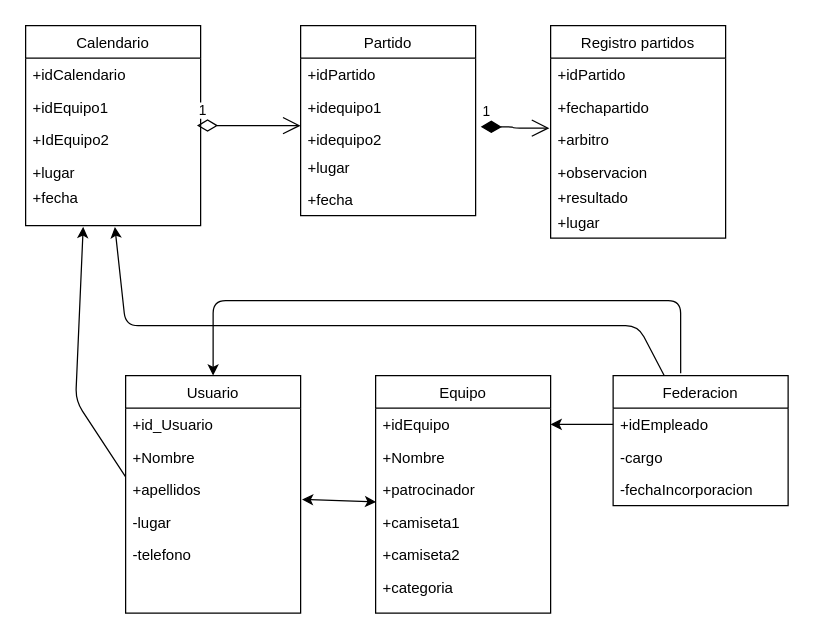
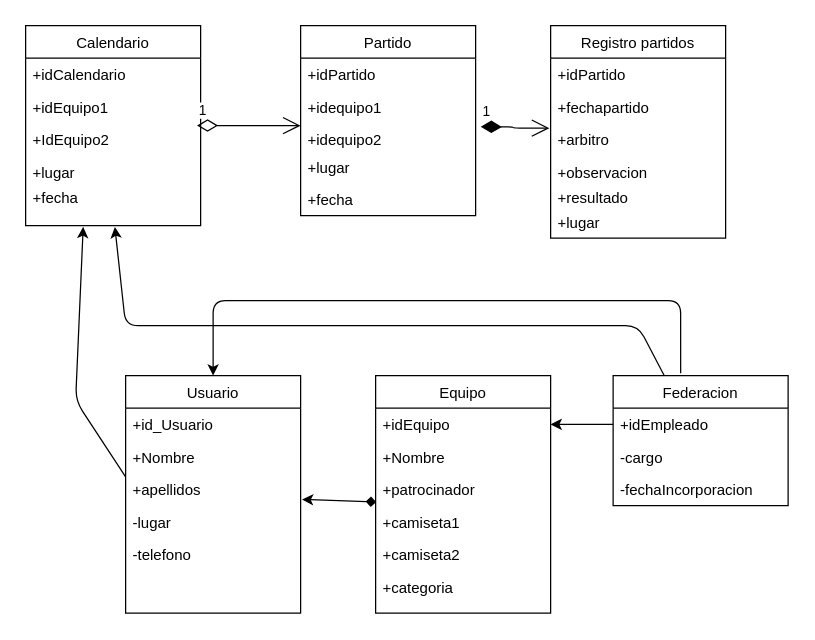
- <mxCell id="25" value="" style="endArrow=classic;startArrow=classic;html=1;entryX=0.003;entryY=0.206;entryDx=0;entryDy=0;entryPerimeter=0;exitX=1.008;exitY=0.188;exitDx=0;exitDy=0;exitPerimeter=0;" parent="1" source="5" target="14" edge="1"><mxGeometry width="50" height="50" relative="1" as="geometry"><mxPoint x="300" y="290" as="sourcePoint" /><mxPoint x="350" y="240" as="targetPoint" /></mxGeometry></mxCell>
+ <mxCell id="25" value="" style="endArrow=diamond;startArrow=classic;html=1;entryX=0.003;entryY=0.206;entryDx=0;entryDy=0;entryPerimeter=0;exitX=1.008;exitY=0.188;exitDx=0;exitDy=0;exitPerimeter=0;" parent="1" source="5" target="14" edge="1"><mxGeometry width="50" height="50" relative="1" as="geometry"><mxPoint x="300" y="290" as="sourcePoint" /><mxPoint x="350" y="240" as="targetPoint" /></mxGeometry></mxCell>
